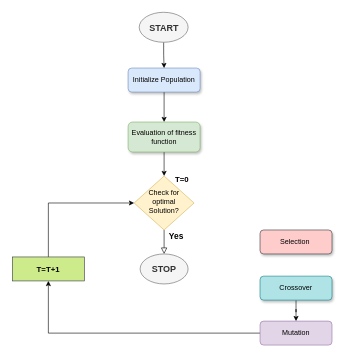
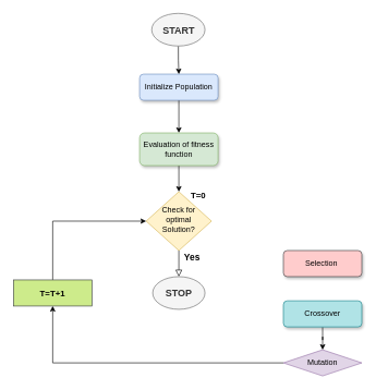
- <mxCell id="12" value="Mutation" style="rounded=1;whiteSpace=wrap;html=1;fillColor=#e1d5e7;strokeColor=#9673a6;" parent="1" vertex="1"><mxGeometry x="433" y="535" width="120" height="40" as="geometry" /></mxCell>
+ <mxCell id="12" value="Mutation" style="rhombus;whiteSpace=wrap;html=1;fillColor=#e1d5e7;strokeColor=#9673a6;" parent="1" vertex="1"><mxGeometry x="433" y="535" width="120" height="40" as="geometry" /></mxCell>
